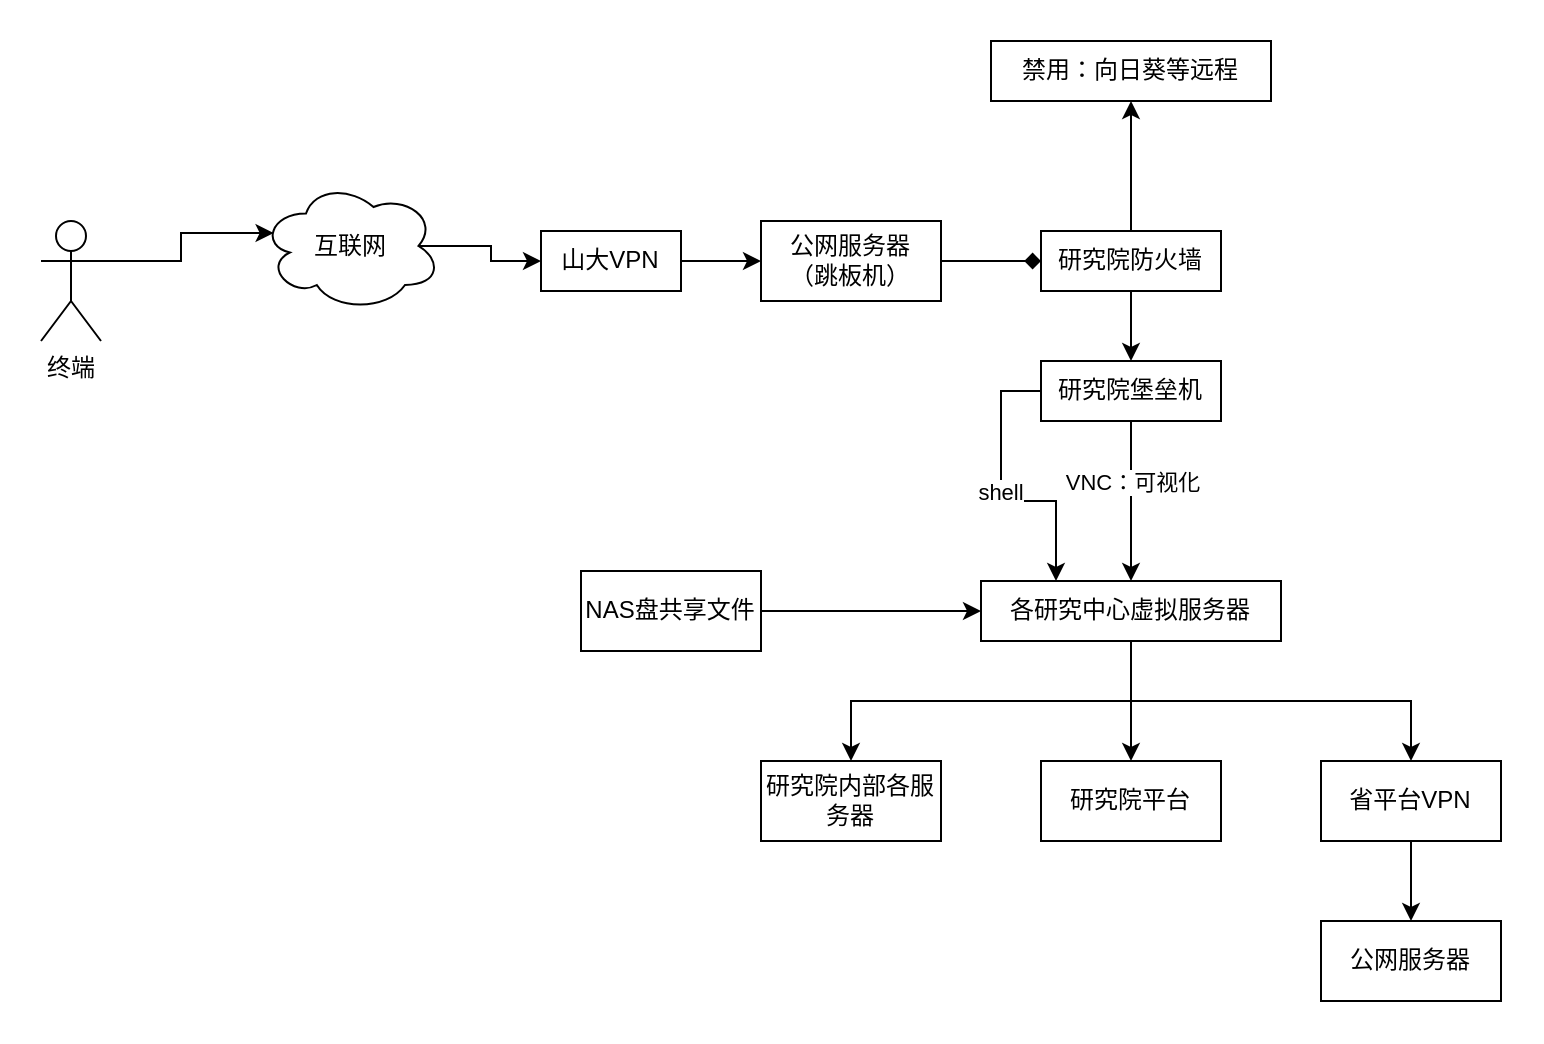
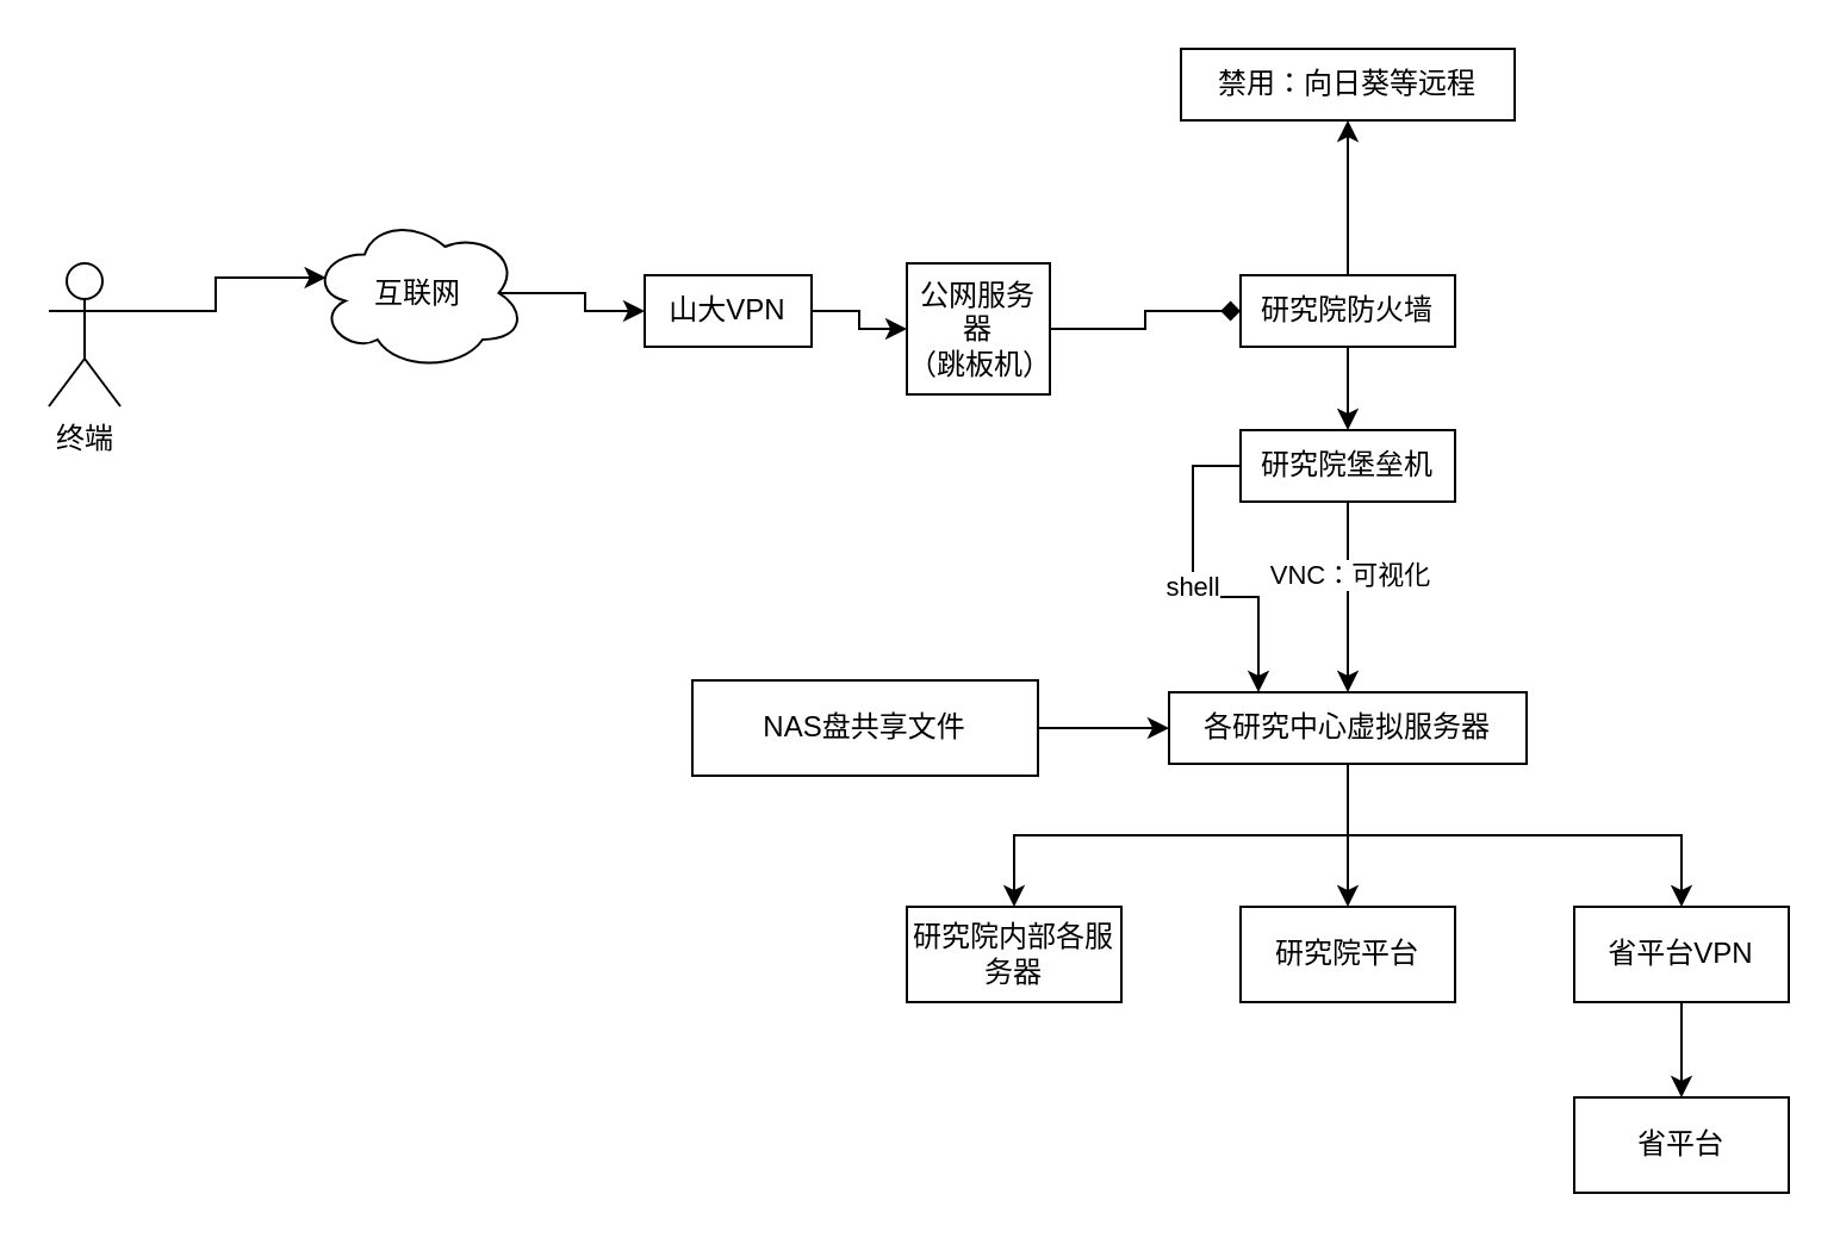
- <mxCell id="9" value="公网服务器&lt;br&gt;（跳板机）" style="rounded=0;whiteSpace=wrap;html=1;" vertex="1" parent="1"><mxGeometry x="380" y="110" width="90" height="40" as="geometry" /></mxCell>
+ <mxCell id="9" value="公网服务器&lt;br&gt;（跳板机）" style="rounded=0;whiteSpace=wrap;html=1;" vertex="1" parent="1"><mxGeometry x="380" y="110" width="60" height="55" as="geometry" /></mxCell>
- <mxCell id="27" value="NAS盘共享文件" style="rounded=0;whiteSpace=wrap;html=1;" vertex="1" parent="1"><mxGeometry x="290" y="285" width="90" height="40" as="geometry" /></mxCell>
+ <mxCell id="27" value="NAS盘共享文件" style="rounded=0;whiteSpace=wrap;html=1;" vertex="1" parent="1"><mxGeometry x="290" y="285" width="145" height="40" as="geometry" /></mxCell>
- <mxCell id="25" value="公网服务器" style="rounded=0;whiteSpace=wrap;html=1;" vertex="1" parent="1"><mxGeometry x="660" y="460" width="90" height="40" as="geometry" /></mxCell>
+ <mxCell id="25" value="省平台" style="rounded=0;whiteSpace=wrap;html=1;" vertex="1" parent="1"><mxGeometry x="660" y="460" width="90" height="40" as="geometry" /></mxCell>
